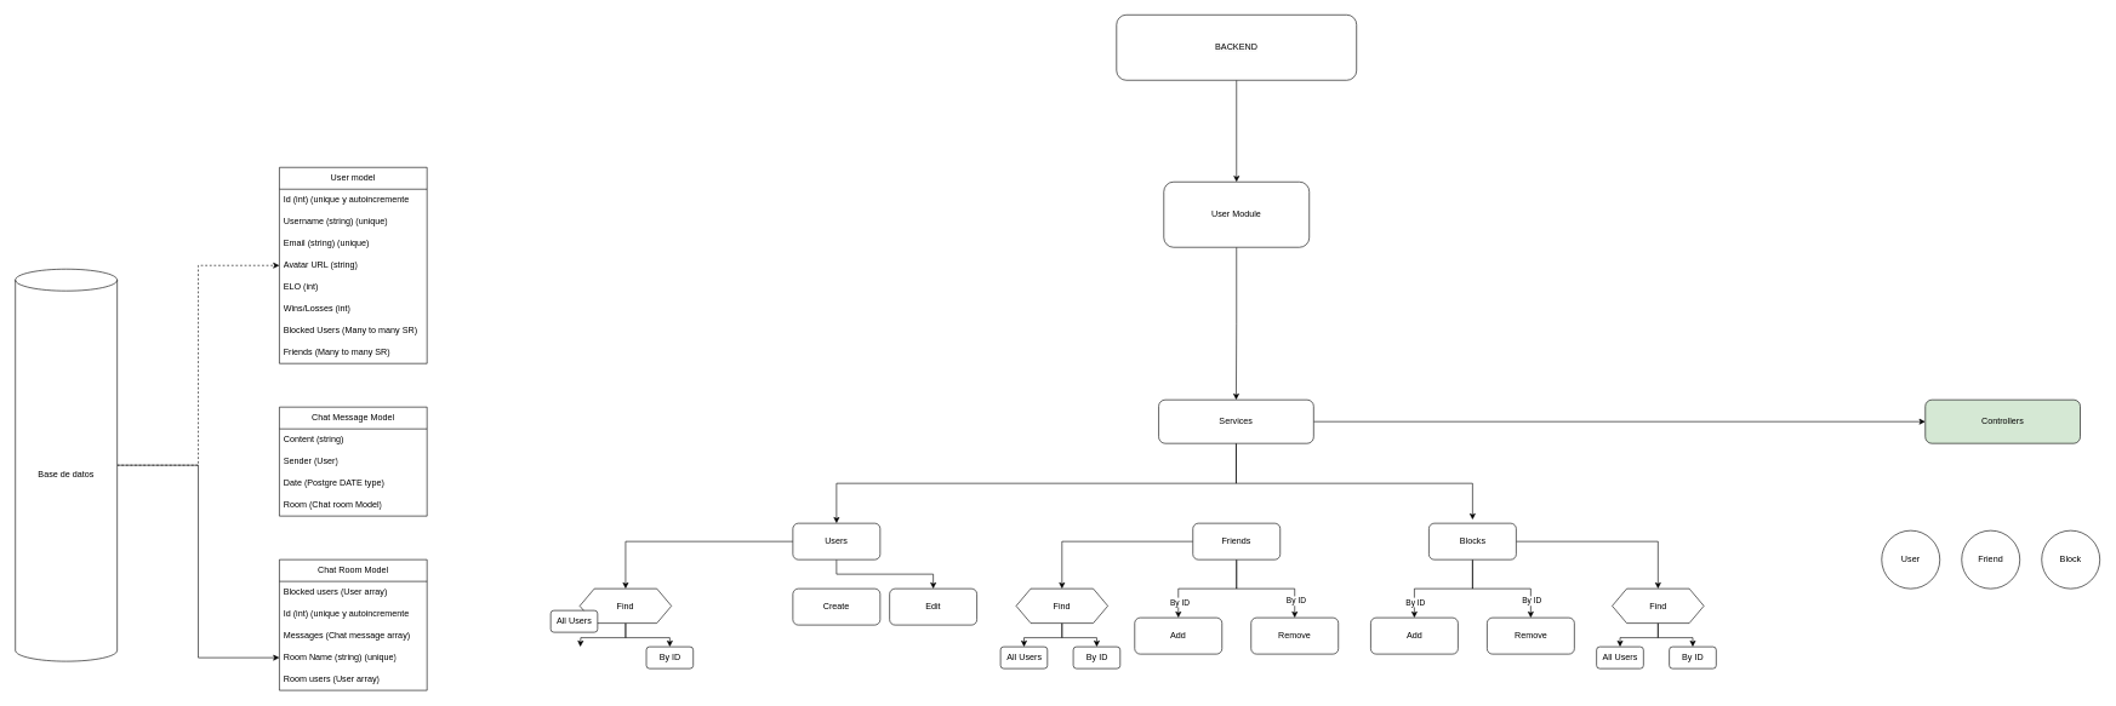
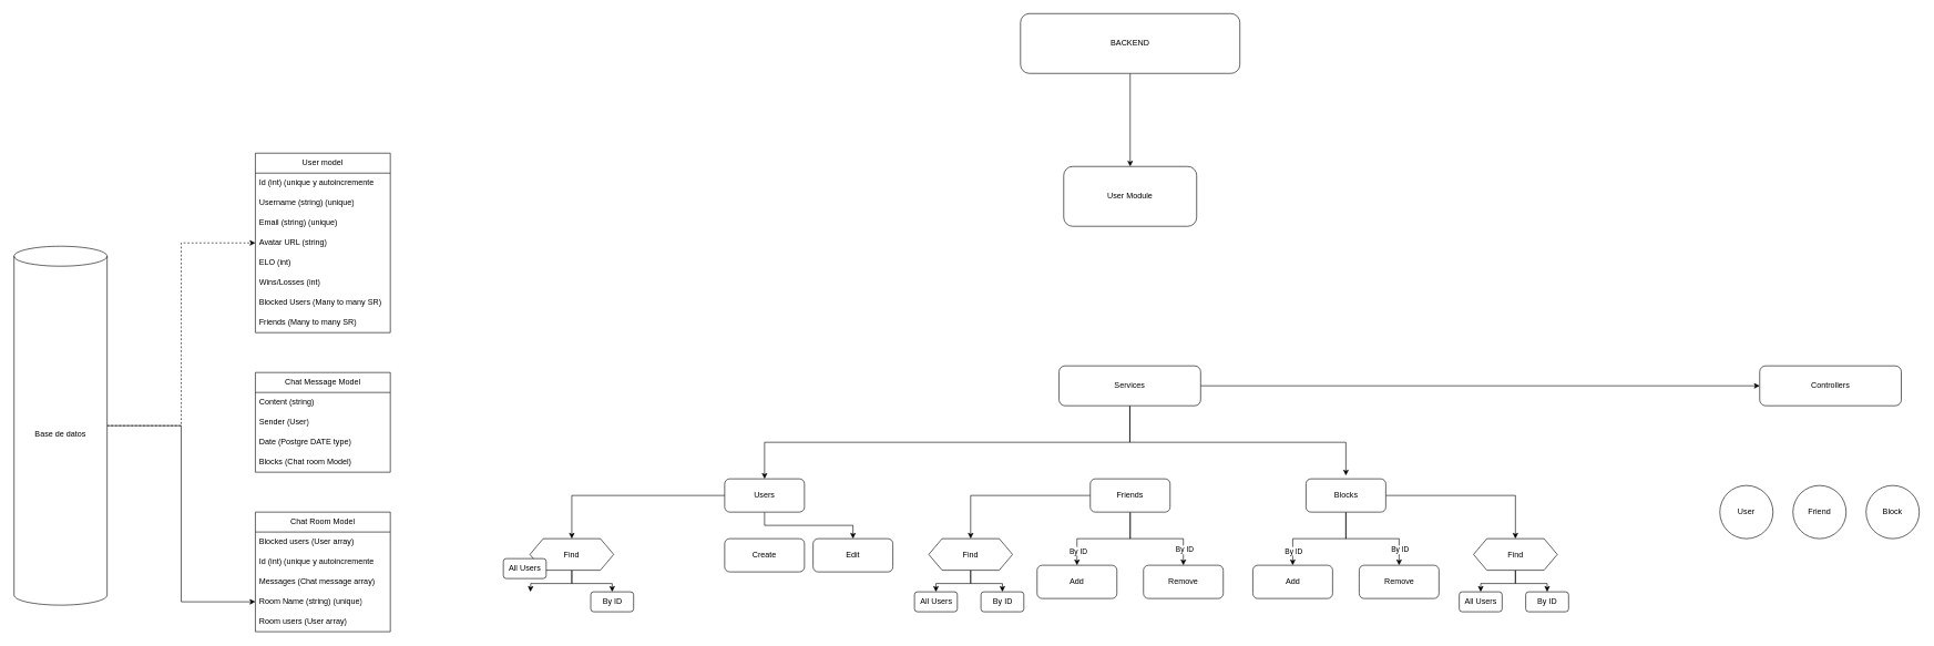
- <mxCell id="69" style="edgeStyle=orthogonalEdgeStyle;rounded=0;orthogonalLoop=1;jettySize=auto;html=1;exitX=0.5;exitY=1;exitDx=0;exitDy=0;entryX=0.5;entryY=0;entryDx=0;entryDy=0;" edge="1" parent="1" source="70" target="32"><mxGeometry relative="1" as="geometry" /></mxCell>
- <mxCell id="71" value="&lt;div&gt;Controllers&lt;/div&gt;" style="rounded=1;whiteSpace=wrap;html=1;fillColor=#d5e8d4;" vertex="1" parent="1"><mxGeometry x="2646" y="550" width="213" height="60" as="geometry" /></mxCell>
+ <mxCell id="71" value="&lt;div&gt;Controllers&lt;/div&gt;" style="rounded=1;whiteSpace=wrap;html=1;" vertex="1" parent="1"><mxGeometry x="2646" y="550" width="213" height="60" as="geometry" /></mxCell>
- <mxCell id="27" value="Room (Chat room Model)" style="text;strokeColor=none;fillColor=none;align=left;verticalAlign=middle;spacingLeft=4;spacingRight=4;overflow=hidden;points=[[0,0.5],[1,0.5]];portConstraint=eastwest;rotatable=0;whiteSpace=wrap;html=1;" parent="23" vertex="1"><mxGeometry y="120" width="203" height="30" as="geometry" /></mxCell>
+ <mxCell id="27" value="Blocks (Chat room Model)" style="text;strokeColor=none;fillColor=none;align=left;verticalAlign=middle;spacingLeft=4;spacingRight=4;overflow=hidden;points=[[0,0.5],[1,0.5]];portConstraint=eastwest;rotatable=0;whiteSpace=wrap;html=1;" parent="23" vertex="1"><mxGeometry y="120" width="203" height="30" as="geometry" /></mxCell>
